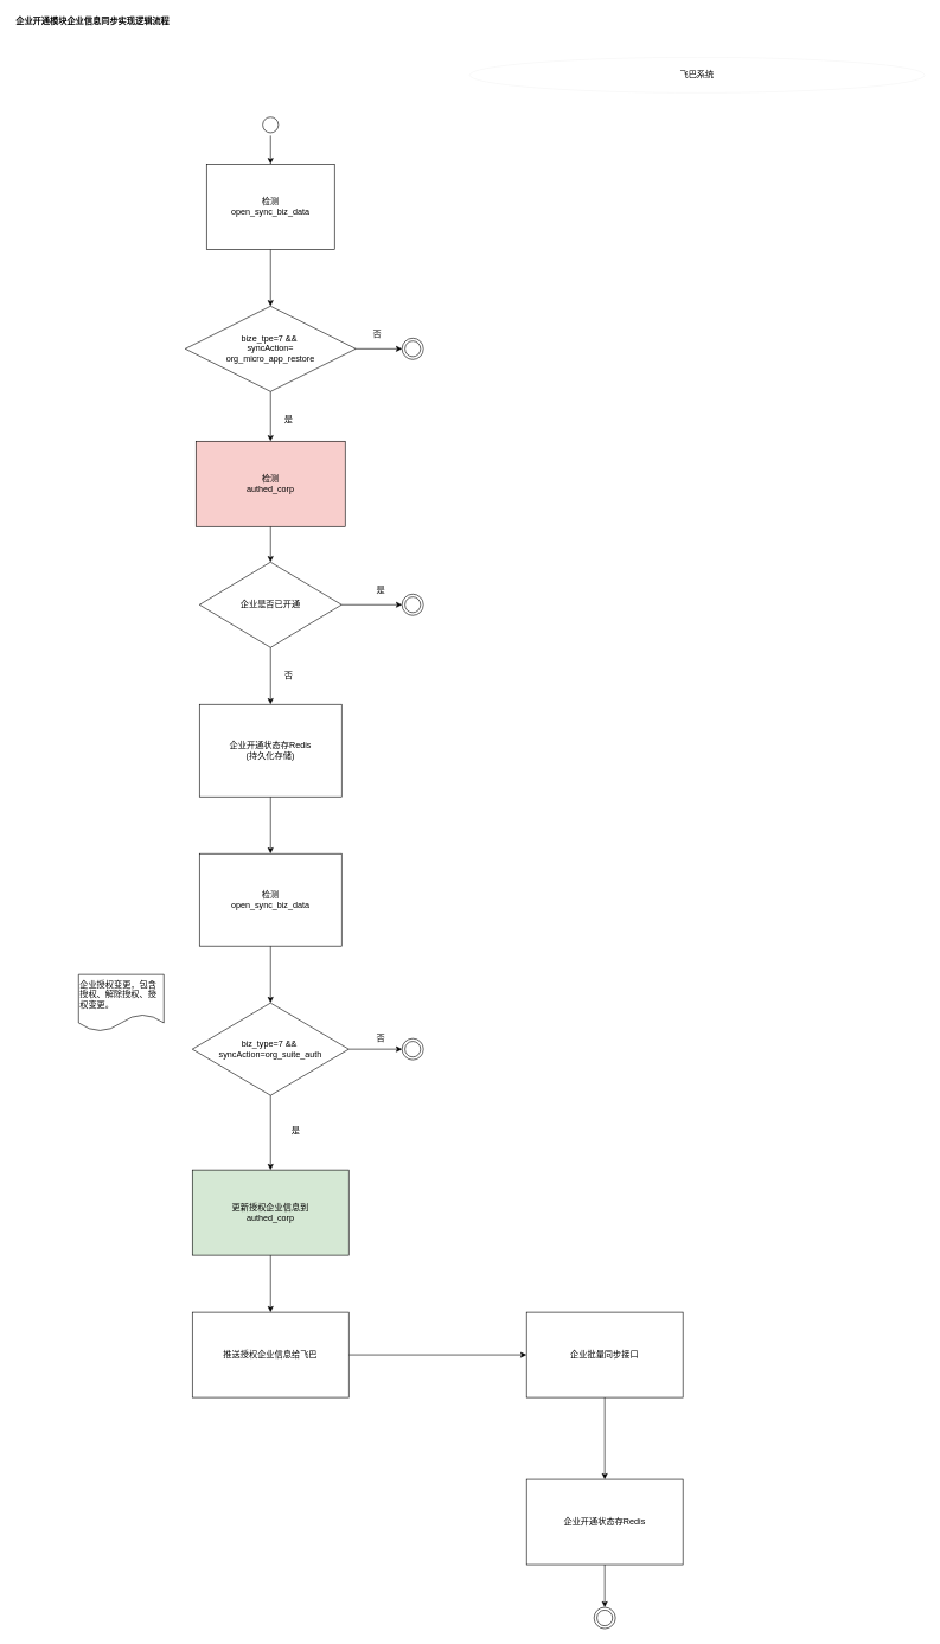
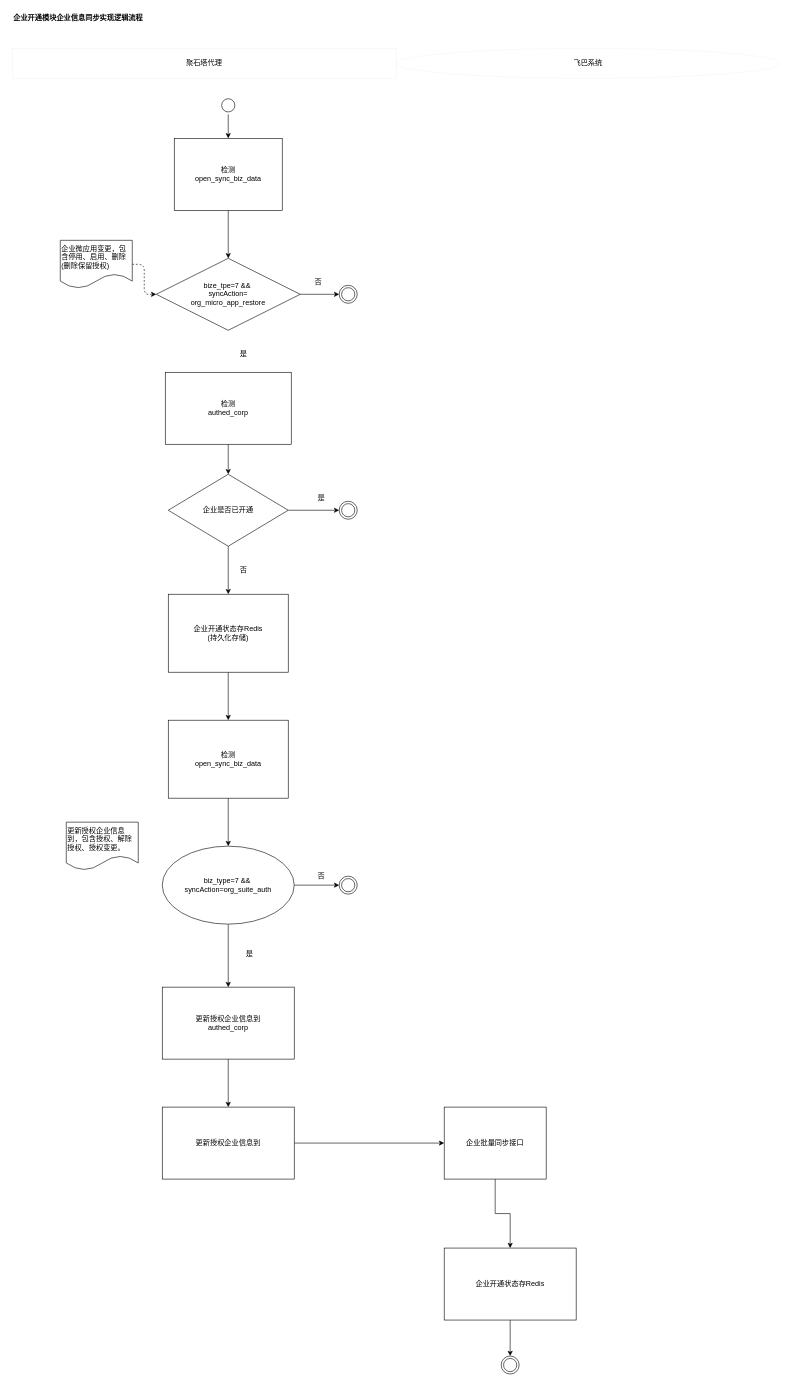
+ <mxCell id="3" value="聚石塔代理" style="rounded=0;whiteSpace=wrap;html=1;opacity=5;" vertex="1" parent="1"><mxGeometry x="20" y="80" width="640" height="50" as="geometry" /></mxCell>
+ <mxCell id="16" value="&lt;span&gt;企业微应用变更，包含停用、&lt;/span&gt;&lt;span&gt;启用、删除(删除保留授权)&lt;/span&gt;" style="shape=document;whiteSpace=wrap;html=1;boundedLbl=1;align=left;" parent="1" vertex="1"><mxGeometry x="100" y="400" width="120" height="80" as="geometry" /></mxCell>
+ <mxCell id="15" value="" style="edgeStyle=orthogonalEdgeStyle;orthogonalLoop=1;jettySize=auto;html=1;dashed=1;" parent="1" source="16" target="9" edge="1"><mxGeometry relative="1" as="geometry" /></mxCell>
- <mxCell id="8" value="" style="edgeStyle=orthogonalEdgeStyle;rounded=0;orthogonalLoop=1;jettySize=auto;html=1;startArrow=none;startFill=0;endArrow=classic;endFill=1;" edge="1" parent="1" source="9" target="42"><mxGeometry relative="1" as="geometry" /></mxCell>
- <mxCell id="42" value="&lt;span&gt;检测&lt;/span&gt;&lt;br&gt;&lt;span&gt;authed_corp&lt;/span&gt;" style="whiteSpace=wrap;html=1;fillColor=#f8cecc;" vertex="1" parent="1"><mxGeometry x="275" y="620" width="210" height="120" as="geometry" /></mxCell>
+ <mxCell id="42" value="&lt;span&gt;检测&lt;/span&gt;&lt;br&gt;&lt;span&gt;authed_corp&lt;/span&gt;" style="whiteSpace=wrap;html=1;" vertex="1" parent="1"><mxGeometry x="275" y="620" width="210" height="120" as="geometry" /></mxCell>
- <mxCell id="17" value="&lt;span&gt;企业授权变更，包含授权、解除授权、授权变更。&lt;/span&gt;" style="shape=document;whiteSpace=wrap;html=1;boundedLbl=1;align=left;" parent="1" vertex="1"><mxGeometry x="110" y="1370" width="120" height="80" as="geometry" /></mxCell>
+ <mxCell id="17" value="&lt;span&gt;更新授权企业信息到，包含授权、解除授权、授权变更。&lt;/span&gt;" style="shape=document;whiteSpace=wrap;html=1;boundedLbl=1;align=left;" parent="1" vertex="1"><mxGeometry x="110" y="1370" width="120" height="80" as="geometry" /></mxCell>
- <mxCell id="14" value="&lt;div&gt;biz_type=7 &amp;amp;&amp;amp;&amp;nbsp;&lt;/div&gt;&lt;div&gt;syncAction=org_suite_auth&lt;/div&gt;" style="rhombus;whiteSpace=wrap;html=1;" parent="1" vertex="1"><mxGeometry x="270" y="1410" width="220" height="130" as="geometry" /></mxCell>
+ <mxCell id="14" value="&lt;div&gt;biz_type=7 &amp;amp;&amp;amp;&amp;nbsp;&lt;/div&gt;&lt;div&gt;syncAction=org_suite_auth&lt;/div&gt;" style="ellipse;whiteSpace=wrap;html=1;" parent="1" vertex="1"><mxGeometry x="270" y="1410" width="220" height="130" as="geometry" /></mxCell>
- <mxCell id="30" value="更新授权企业信息到&lt;br&gt;&lt;div&gt;&lt;span&gt;authed_corp&lt;/span&gt;&lt;/div&gt;" style="whiteSpace=wrap;html=1;fillColor=#d5e8d4;" parent="1" vertex="1"><mxGeometry x="270" y="1645" width="220" height="120" as="geometry" /></mxCell>
+ <mxCell id="30" value="更新授权企业信息到&lt;br&gt;&lt;div&gt;&lt;span&gt;authed_corp&lt;/span&gt;&lt;/div&gt;" style="whiteSpace=wrap;html=1;" parent="1" vertex="1"><mxGeometry x="270" y="1645" width="220" height="120" as="geometry" /></mxCell>
- <mxCell id="35" value="推送授权企业信息给飞巴" style="whiteSpace=wrap;html=1;" vertex="1" parent="1"><mxGeometry x="270" y="1845" width="220" height="120" as="geometry" /></mxCell>
+ <mxCell id="35" value="更新授权企业信息到" style="whiteSpace=wrap;html=1;" vertex="1" parent="1"><mxGeometry x="270" y="1845" width="220" height="120" as="geometry" /></mxCell>
- <mxCell id="37" value="企业批量同步接口" style="whiteSpace=wrap;html=1;" vertex="1" parent="1"><mxGeometry x="740" y="1845" width="220" height="120" as="geometry" /></mxCell>
+ <mxCell id="37" value="企业批量同步接口" style="whiteSpace=wrap;html=1;" vertex="1" parent="1"><mxGeometry x="740" y="1845" width="170" height="120" as="geometry" /></mxCell>
